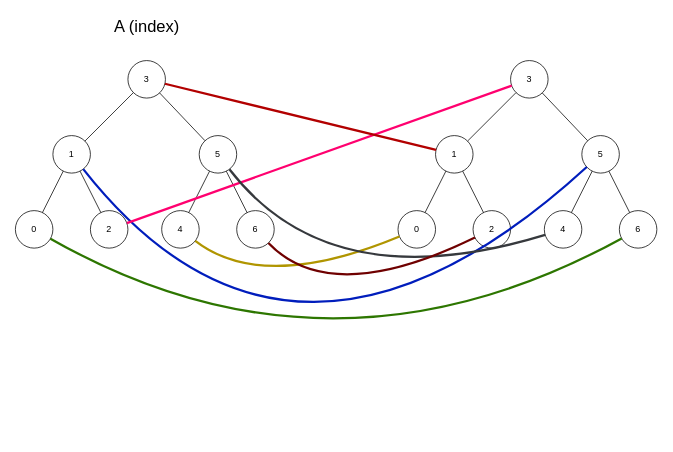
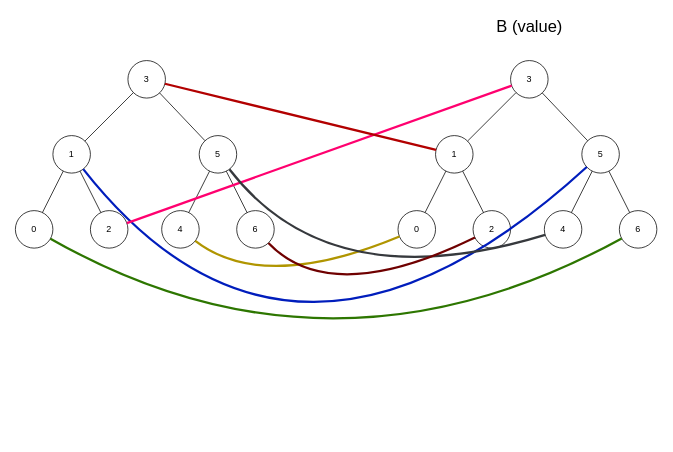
- <mxCell id="35" value="&lt;font style=&quot;font-size: 22px;&quot;&gt;A (index)&lt;/font&gt;" style="text;html=1;strokeColor=none;fillColor=none;align=center;verticalAlign=middle;whiteSpace=wrap;rounded=0;" parent="1" vertex="1"><mxGeometry x="142.5" y="20" width="105" height="30" as="geometry" /></mxCell>
+ <mxCell id="36" value="&lt;font style=&quot;font-size: 22px;&quot;&gt;B (value)&lt;/font&gt;" style="text;html=1;strokeColor=none;fillColor=none;align=center;verticalAlign=middle;whiteSpace=wrap;rounded=0;" parent="1" vertex="1"><mxGeometry x="657.5" y="20" width="95" height="30" as="geometry" /></mxCell>
